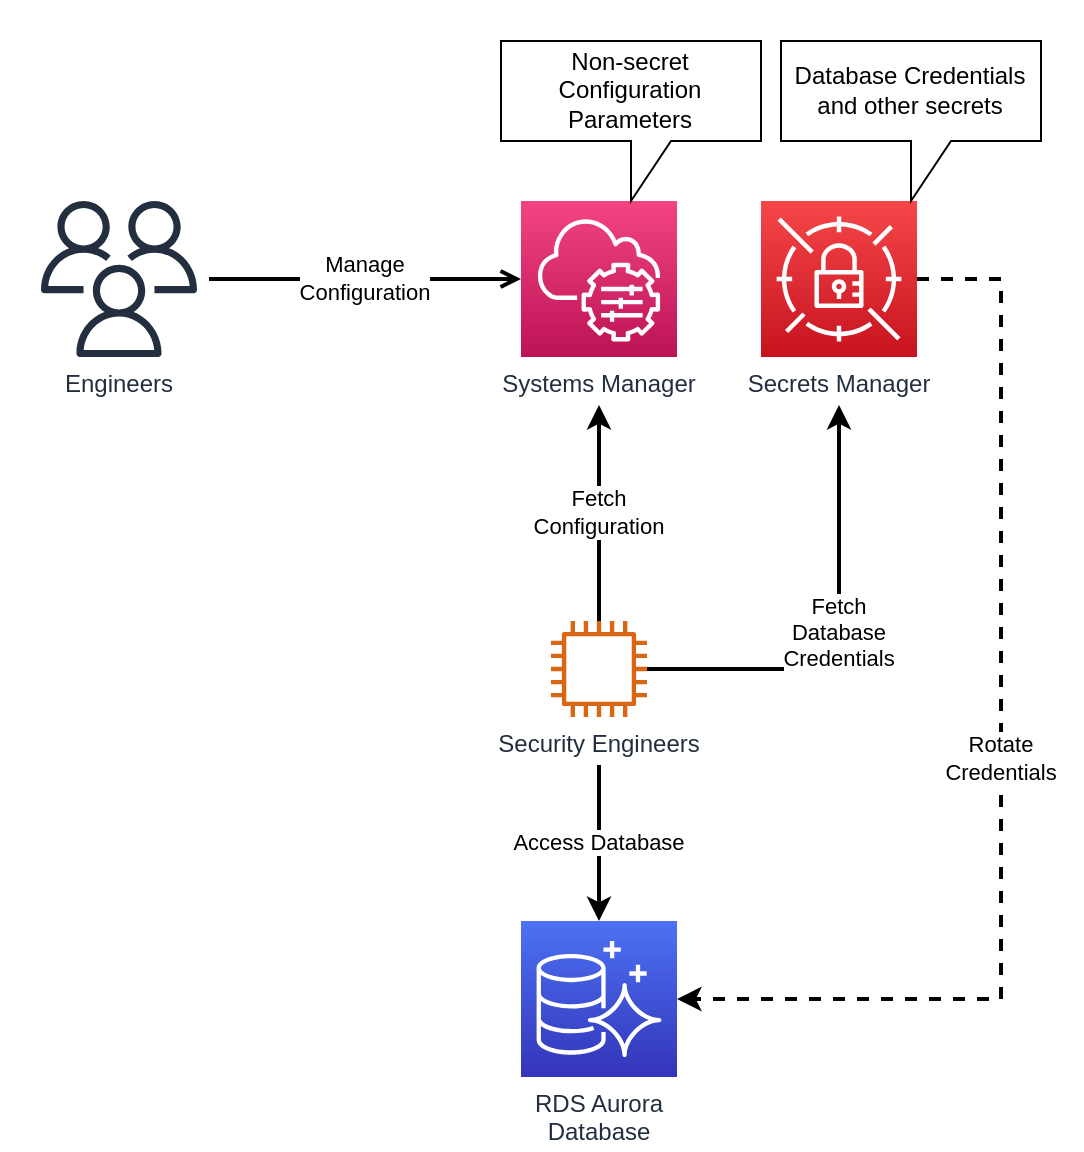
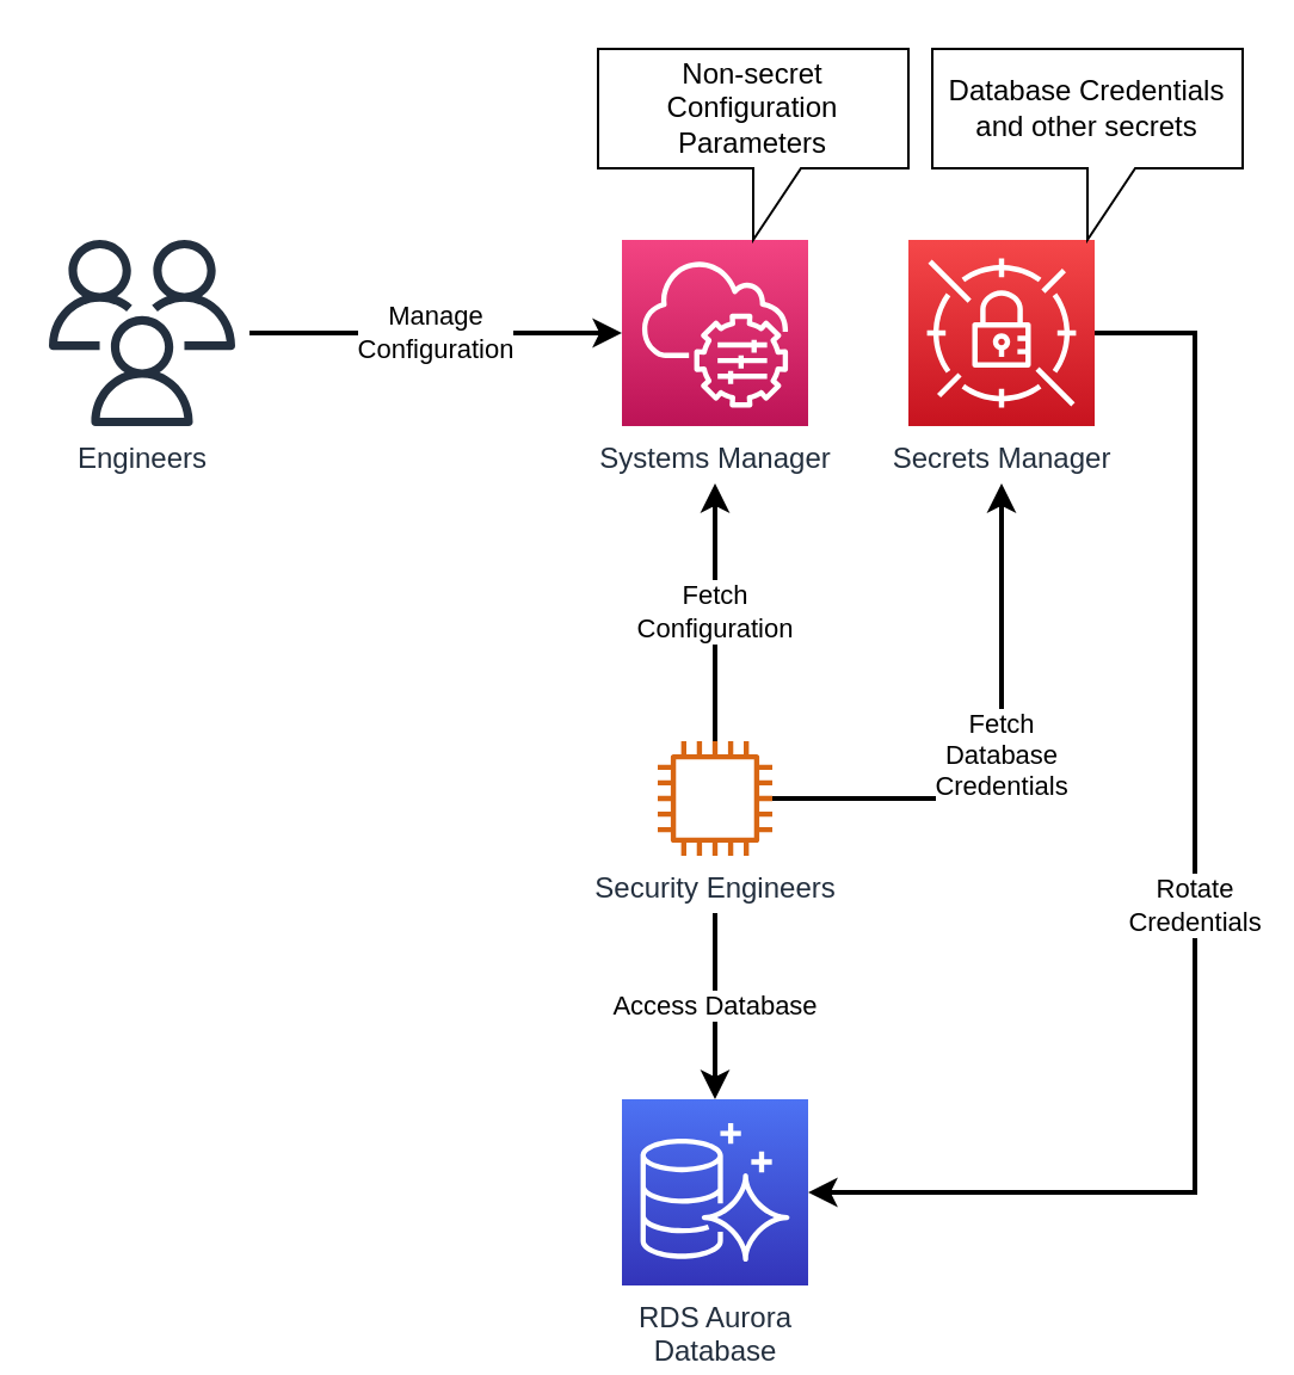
- <mxCell id="7" value="Manage&lt;br&gt;Configuration" style="edgeStyle=orthogonalEdgeStyle;rounded=0;orthogonalLoop=1;jettySize=auto;html=1;targetPerimeterSpacing=0;strokeWidth=2;sourcePerimeterSpacing=6;endArrow=open;" edge="1" parent="1" source="8" target="2"><mxGeometry relative="1" as="geometry" /></mxCell>
+ <mxCell id="7" value="Manage&lt;br&gt;Configuration" style="edgeStyle=orthogonalEdgeStyle;rounded=0;orthogonalLoop=1;jettySize=auto;html=1;targetPerimeterSpacing=0;strokeWidth=2;sourcePerimeterSpacing=6;" edge="1" parent="1" source="8" target="2"><mxGeometry relative="1" as="geometry" /></mxCell>
- <mxCell id="10" value="Rotate&lt;br&gt;Credentials" style="edgeStyle=orthogonalEdgeStyle;rounded=0;orthogonalLoop=1;jettySize=auto;html=1;sourcePerimeterSpacing=0;endSize=6;targetPerimeterSpacing=0;strokeWidth=2;dashed=1;" edge="1" parent="1" source="11" target="12"><mxGeometry relative="1" as="geometry"><Array as="points"><mxPoint x="500" y="139" /><mxPoint x="500" y="499" /></Array></mxGeometry></mxCell>
+ <mxCell id="10" value="Rotate&lt;br&gt;Credentials" style="edgeStyle=orthogonalEdgeStyle;rounded=0;orthogonalLoop=1;jettySize=auto;html=1;sourcePerimeterSpacing=0;endSize=6;targetPerimeterSpacing=0;strokeWidth=2;" edge="1" parent="1" source="11" target="12"><mxGeometry relative="1" as="geometry"><Array as="points"><mxPoint x="500" y="139" /><mxPoint x="500" y="499" /></Array></mxGeometry></mxCell>
